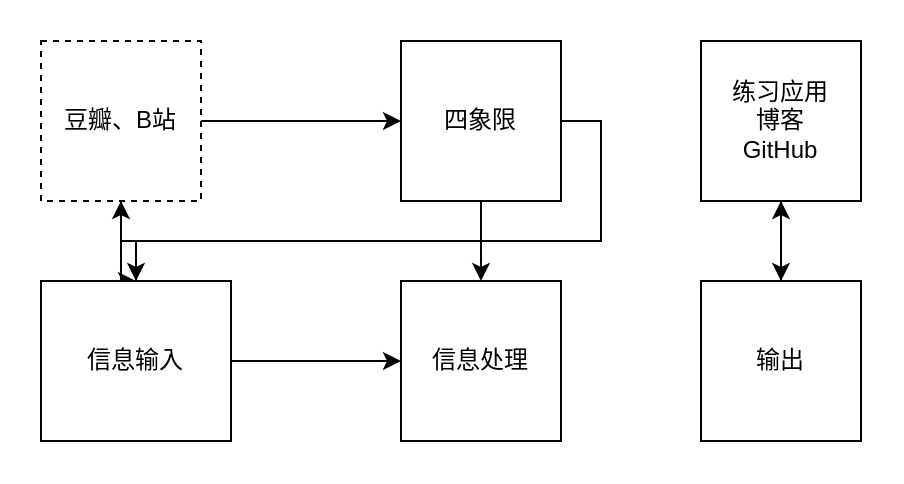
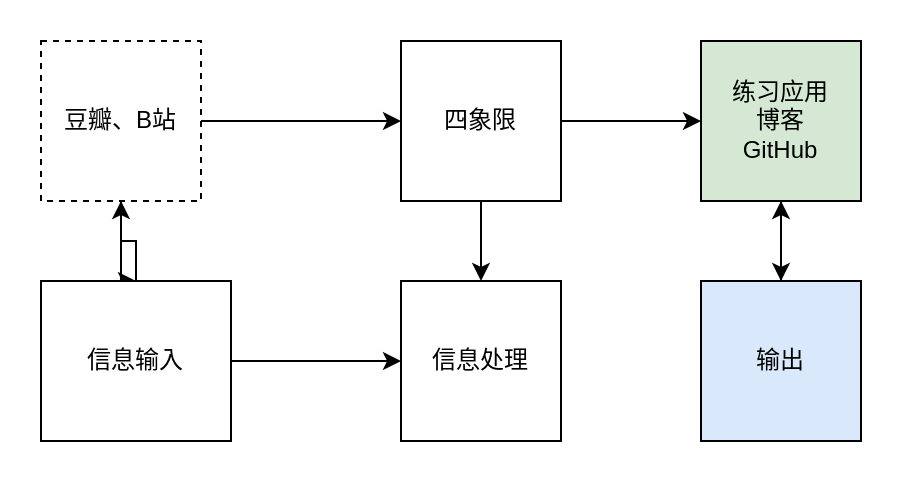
- <mxCell id="9" value="&lt;div class=&quot;mind-clipboard&quot;&gt;练习应用&lt;div&gt;博客&lt;/div&gt;&lt;div&gt;GitHub&lt;/div&gt;&lt;/div&gt;" style="whiteSpace=wrap;html=1;aspect=fixed;" vertex="1" parent="1"><mxGeometry x="350" y="20" width="80" height="80" as="geometry" /></mxCell>
+ <mxCell id="9" value="&lt;div class=&quot;mind-clipboard&quot;&gt;练习应用&lt;div&gt;博客&lt;/div&gt;&lt;div&gt;GitHub&lt;/div&gt;&lt;/div&gt;" style="whiteSpace=wrap;html=1;aspect=fixed;fillColor=#d5e8d4;" vertex="1" parent="1"><mxGeometry x="350" y="20" width="80" height="80" as="geometry" /></mxCell>
- <mxCell id="5" style="edgeStyle=orthogonalEdgeStyle;rounded=0;orthogonalLoop=1;jettySize=auto;html=1;exitX=1;exitY=0.5;exitDx=0;exitDy=0;" edge="1" parent="1" source="7" target="12"><mxGeometry relative="1" as="geometry" /></mxCell>
+ <mxCell id="5" style="edgeStyle=orthogonalEdgeStyle;rounded=0;orthogonalLoop=1;jettySize=auto;html=1;exitX=1;exitY=0.5;exitDx=0;exitDy=0;entryX=0;entryY=0.5;entryDx=0;entryDy=0;" edge="1" parent="1" source="7" target="9"><mxGeometry relative="1" as="geometry" /></mxCell>
- <mxCell id="15" value="&lt;div class=&quot;mind-clipboard&quot;&gt;输出&lt;/div&gt;" style="whiteSpace=wrap;html=1;aspect=fixed;" vertex="1" parent="1"><mxGeometry x="350" y="140" width="80" height="80" as="geometry" /></mxCell>
+ <mxCell id="15" value="&lt;div class=&quot;mind-clipboard&quot;&gt;输出&lt;/div&gt;" style="whiteSpace=wrap;html=1;aspect=fixed;fillColor=#dae8fc;" vertex="1" parent="1"><mxGeometry x="350" y="140" width="80" height="80" as="geometry" /></mxCell>
